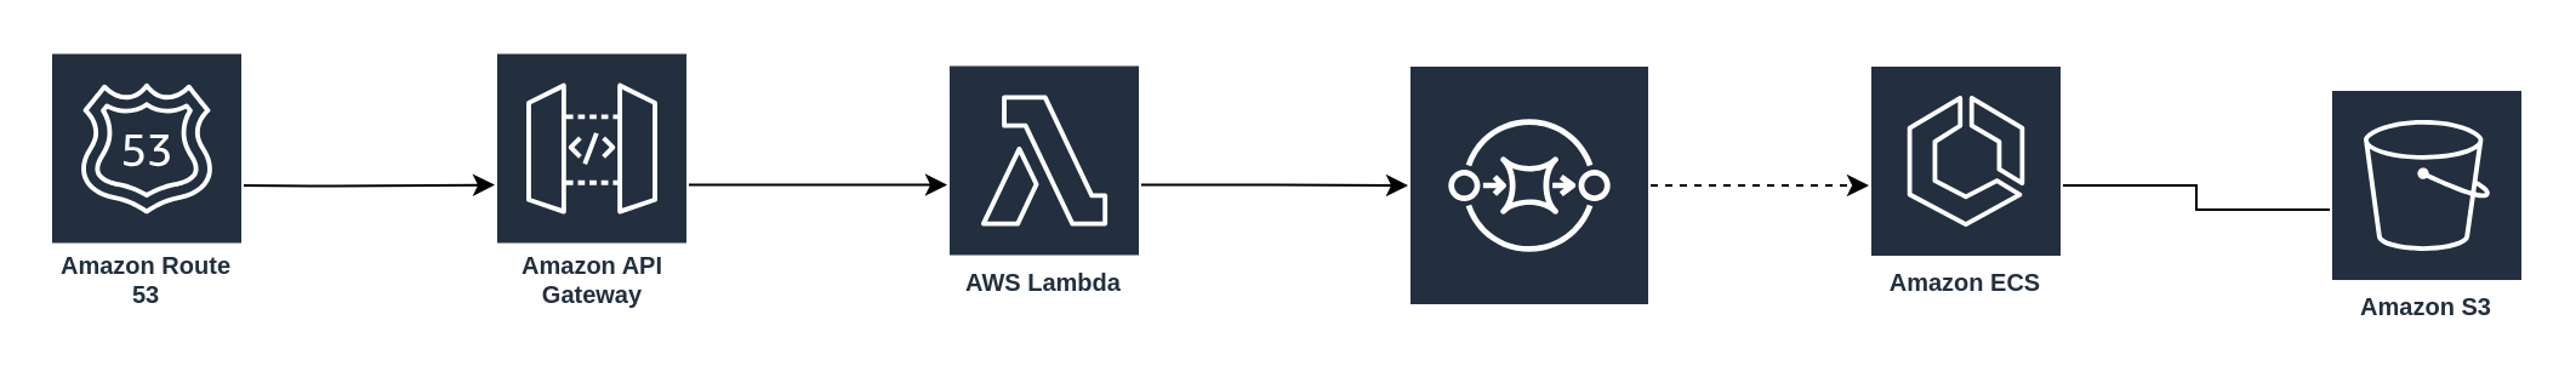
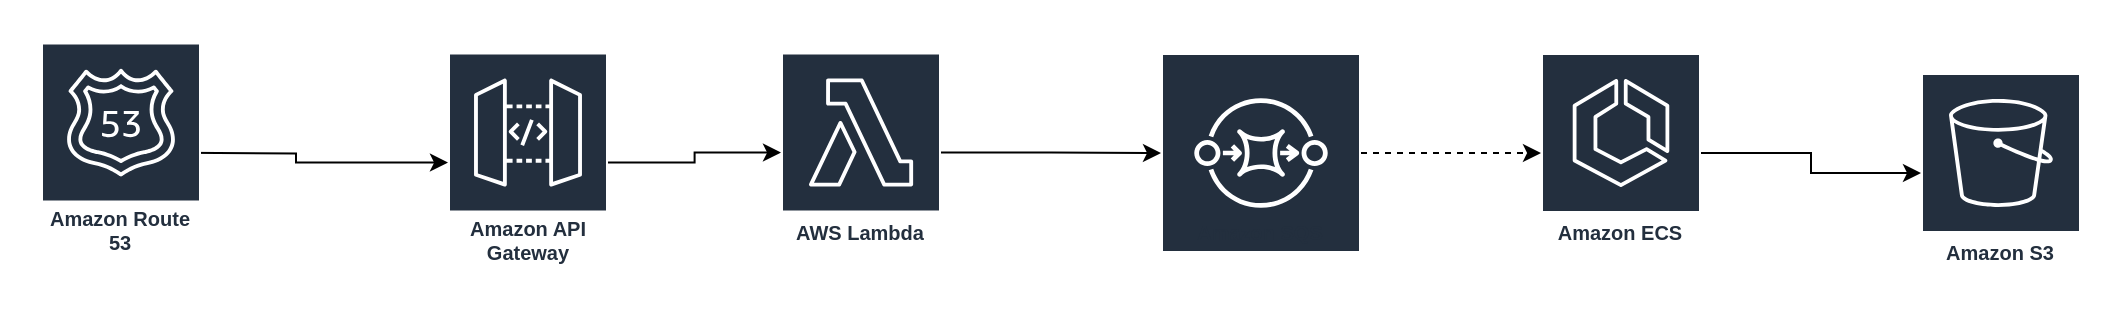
- <mxCell id="4" value="Amazon API Gateway" style="sketch=0;outlineConnect=0;fontColor=#232F3E;gradientColor=none;strokeColor=#ffffff;fillColor=#232F3E;dashed=0;verticalLabelPosition=middle;verticalAlign=bottom;align=center;html=1;whiteSpace=wrap;fontSize=10;fontStyle=1;spacing=3;shape=mxgraph.aws4.productIcon;prIcon=mxgraph.aws4.api_gateway;" vertex="1" parent="1"><mxGeometry x="203.5" y="20.75" width="80" height="110" as="geometry" /></mxCell>
+ <mxCell id="4" value="Amazon API Gateway" style="sketch=0;outlineConnect=0;fontColor=#232F3E;gradientColor=none;strokeColor=#ffffff;fillColor=#232F3E;dashed=0;verticalLabelPosition=middle;verticalAlign=bottom;align=center;html=1;whiteSpace=wrap;fontSize=10;fontStyle=1;spacing=3;shape=mxgraph.aws4.productIcon;prIcon=mxgraph.aws4.api_gateway;" vertex="1" parent="1"><mxGeometry x="223.5" y="25.75" width="80" height="110" as="geometry" /></mxCell>
- <mxCell id="10" style="edgeStyle=orthogonalEdgeStyle;rounded=0;orthogonalLoop=1;jettySize=auto;html=1;endArrow=none;" edge="1" parent="1" source="11" target="12"><mxGeometry relative="1" as="geometry" /></mxCell>
+ <mxCell id="10" style="edgeStyle=orthogonalEdgeStyle;rounded=0;orthogonalLoop=1;jettySize=auto;html=1;" edge="1" parent="1" source="11" target="12"><mxGeometry relative="1" as="geometry" /></mxCell>
